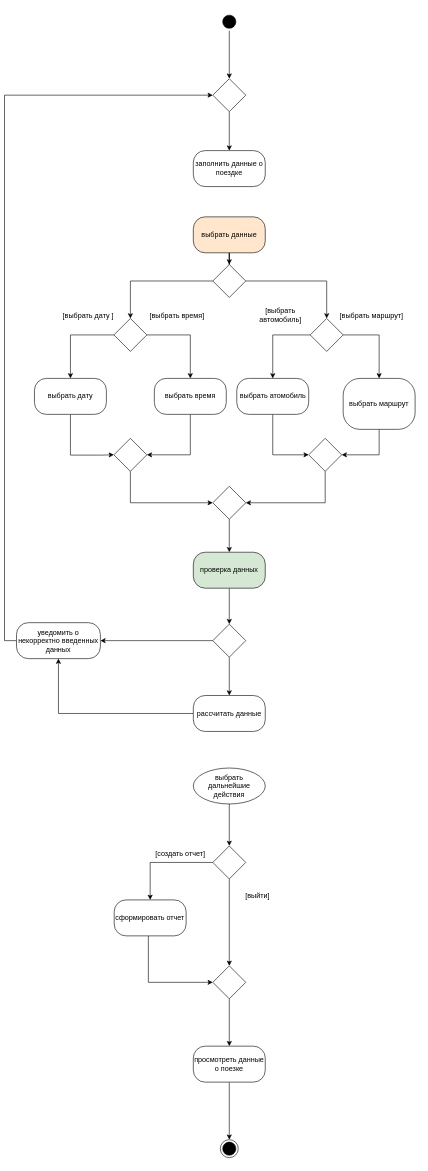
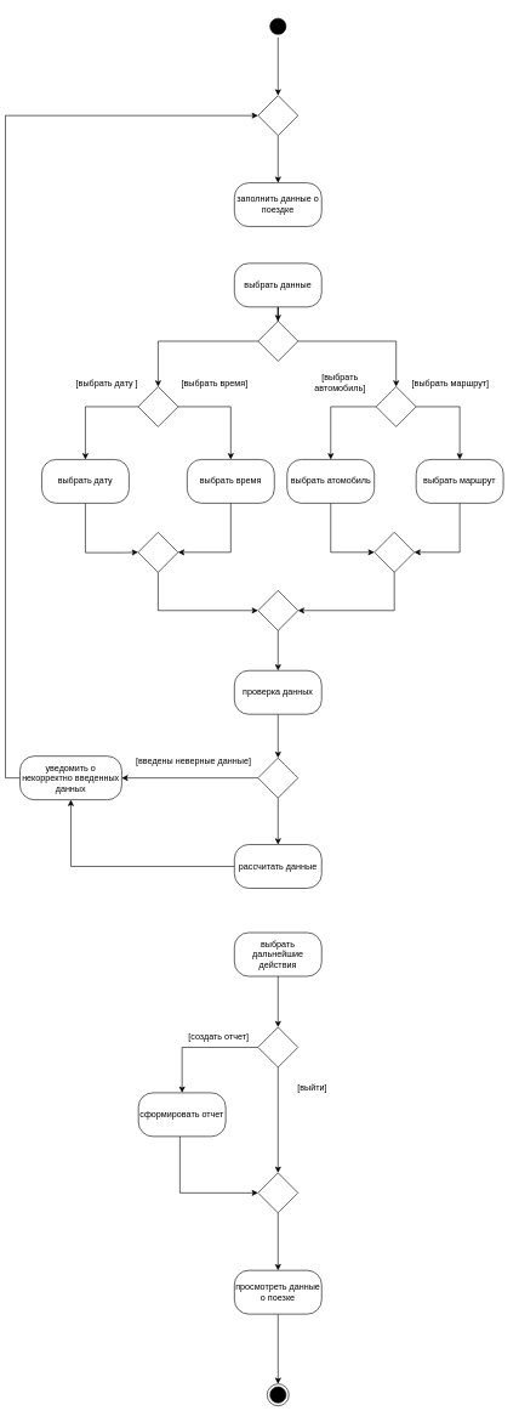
- <mxCell id="4" value="выбрать данные" style="rounded=1;whiteSpace=wrap;html=1;arcSize=33;fillColor=#ffe6cc;" parent="1" vertex="1"><mxGeometry x="315" y="360.5" width="120" height="60" as="geometry" /></mxCell>
+ <mxCell id="4" value="выбрать данные" style="rounded=1;whiteSpace=wrap;html=1;arcSize=33;" parent="1" vertex="1"><mxGeometry x="315" y="360.5" width="120" height="60" as="geometry" /></mxCell>
- <mxCell id="20" value="выбрать маршрут" style="rounded=1;whiteSpace=wrap;html=1;arcSize=33;" parent="1" vertex="1"><mxGeometry x="565" y="630" width="120" height="85" as="geometry" /></mxCell>
+ <mxCell id="20" value="выбрать маршрут" style="rounded=1;whiteSpace=wrap;html=1;arcSize=33;" parent="1" vertex="1"><mxGeometry x="565" y="630" width="120" height="60" as="geometry" /></mxCell>
- <mxCell id="33" value="проверка данных" style="rounded=1;whiteSpace=wrap;html=1;arcSize=33;fillColor=#d5e8d4;" parent="1" vertex="1"><mxGeometry x="315" y="920" width="120" height="60" as="geometry" /></mxCell>
+ <mxCell id="33" value="проверка данных" style="rounded=1;whiteSpace=wrap;html=1;arcSize=33;" parent="1" vertex="1"><mxGeometry x="315" y="920" width="120" height="60" as="geometry" /></mxCell>
+ <mxCell id="39" value="[введены неверные данные]" style="text;html=1;strokeColor=none;fillColor=none;align=center;verticalAlign=middle;whiteSpace=wrap;rounded=0;" parent="1" vertex="1"><mxGeometry x="170" y="1030" width="177.5" height="30" as="geometry" /></mxCell>
- <mxCell id="46" value="выбрать дальнейшие действия" style="ellipse;whiteSpace=wrap;html=1;arcSize=33;" parent="1" vertex="1"><mxGeometry x="315" y="1280" width="120" height="60" as="geometry" /></mxCell>
+ <mxCell id="46" value="выбрать дальнейшие действия" style="rounded=1;whiteSpace=wrap;html=1;arcSize=33;" parent="1" vertex="1"><mxGeometry x="315" y="1280" width="120" height="60" as="geometry" /></mxCell>
